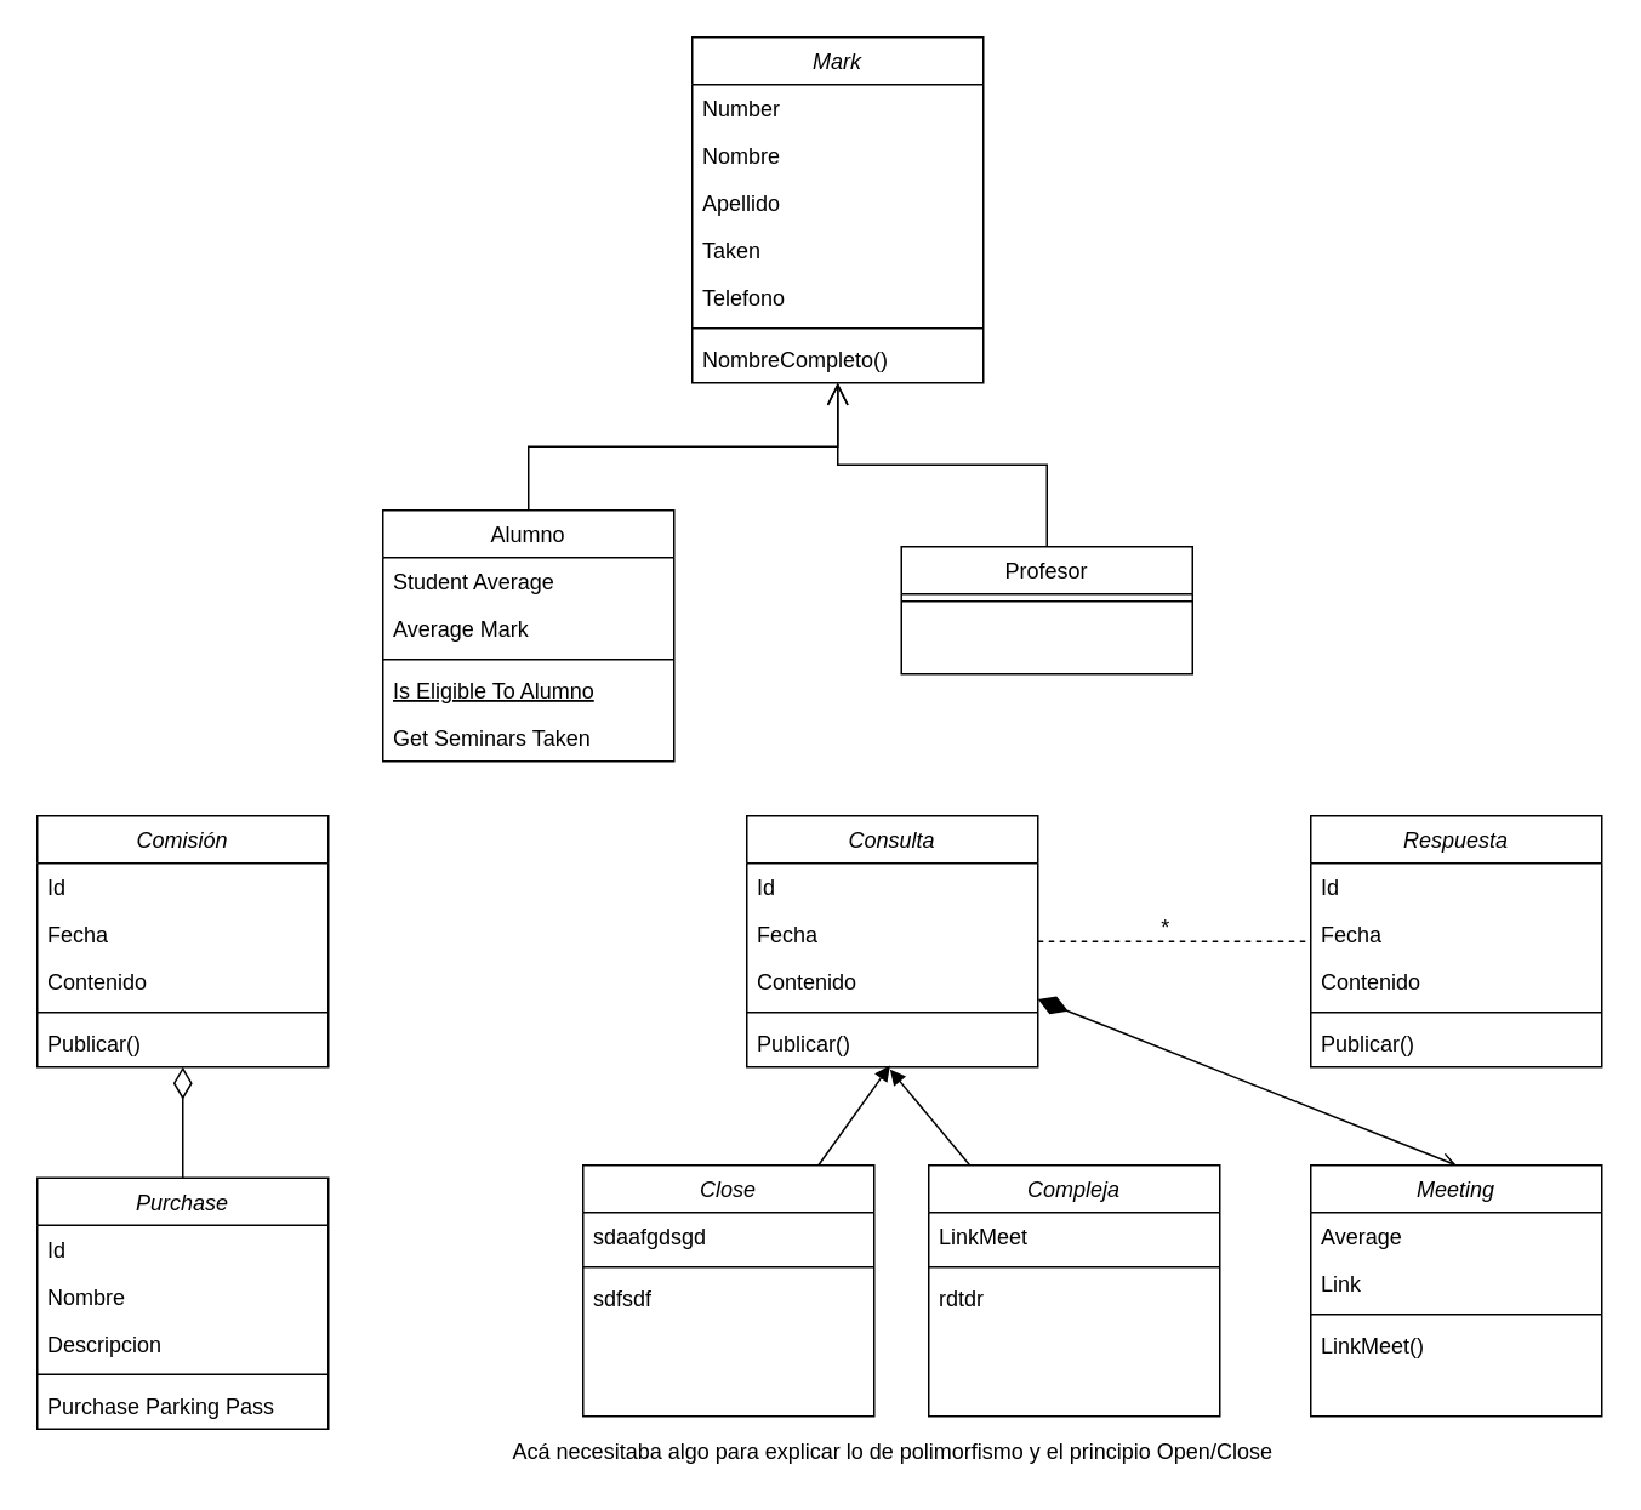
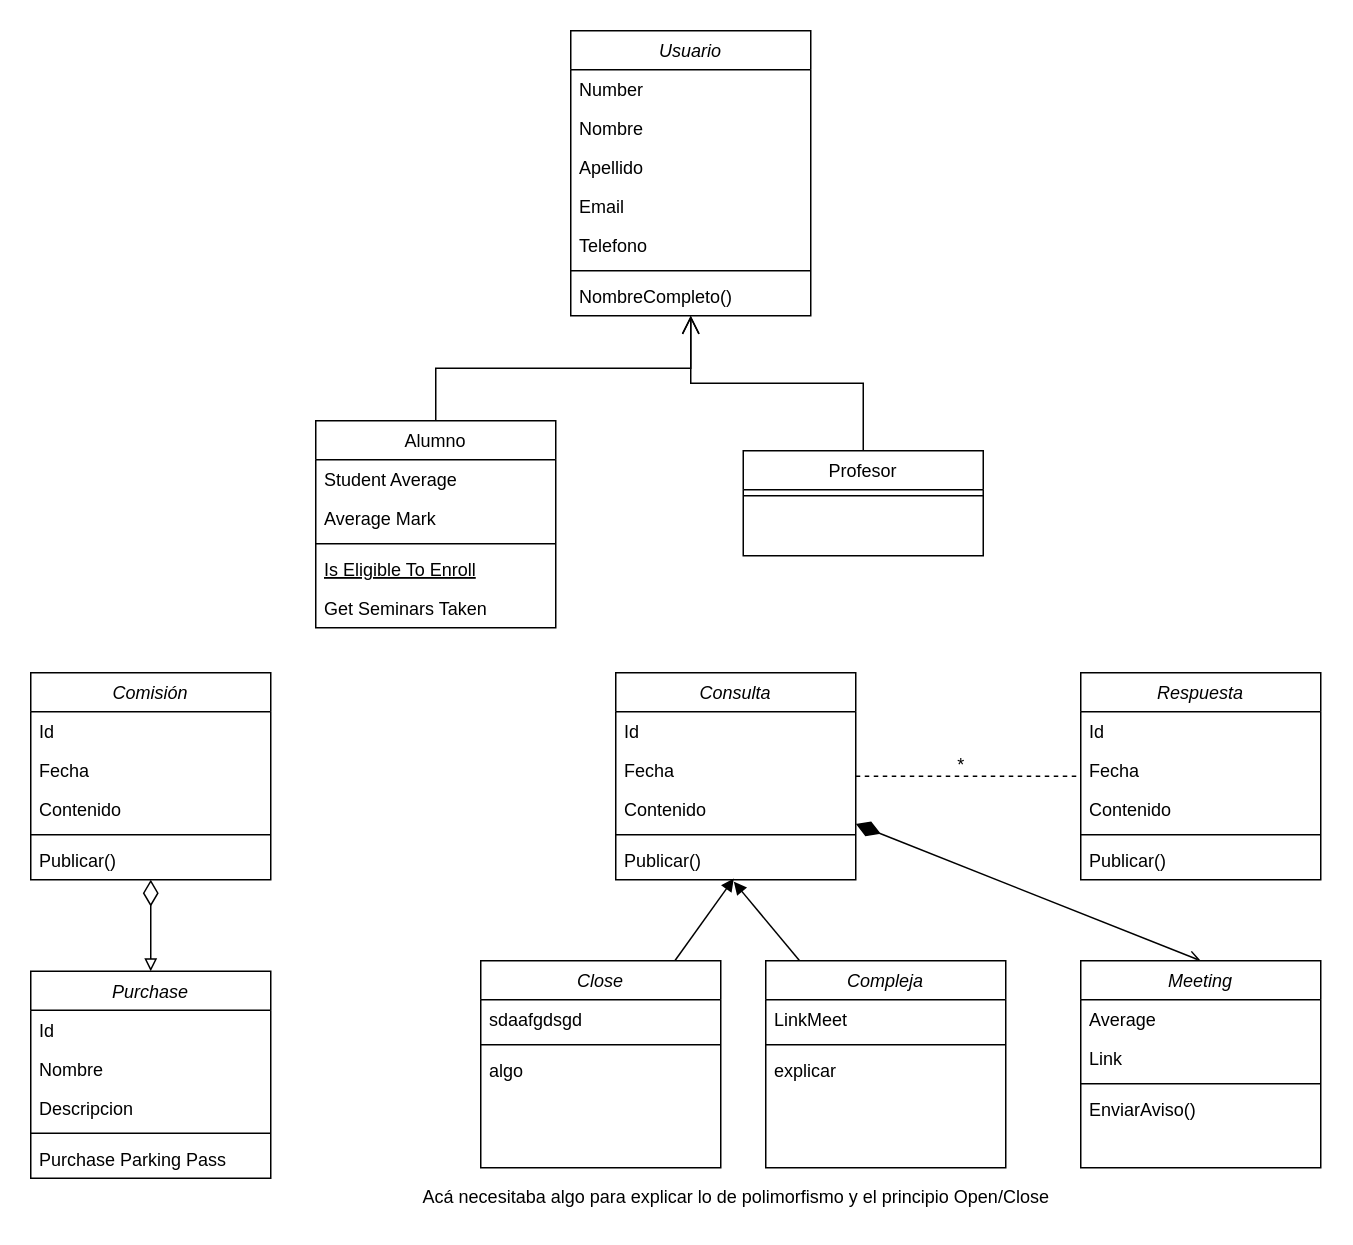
- <mxCell id="2" value="Mark" style="swimlane;fontStyle=2;align=center;verticalAlign=top;childLayout=stackLayout;horizontal=1;startSize=26;horizontalStack=0;resizeParent=1;resizeLast=0;collapsible=1;marginBottom=0;rounded=0;shadow=0;strokeWidth=1;" parent="1" vertex="1"><mxGeometry x="380" y="20" width="160" height="190" as="geometry"><mxRectangle x="230" y="140" width="160" height="26" as="alternateBounds" /></mxGeometry></mxCell>
+ <mxCell id="2" value="Usuario" style="swimlane;fontStyle=2;align=center;verticalAlign=top;childLayout=stackLayout;horizontal=1;startSize=26;horizontalStack=0;resizeParent=1;resizeLast=0;collapsible=1;marginBottom=0;rounded=0;shadow=0;strokeWidth=1;" parent="1" vertex="1"><mxGeometry x="380" y="20" width="160" height="190" as="geometry"><mxRectangle x="230" y="140" width="160" height="26" as="alternateBounds" /></mxGeometry></mxCell>
- <mxCell id="6" value="Taken" style="text;align=left;verticalAlign=top;spacingLeft=4;spacingRight=4;overflow=hidden;rotatable=0;points=[[0,0.5],[1,0.5]];portConstraint=eastwest;rounded=0;shadow=0;html=0;" vertex="1" parent="2"><mxGeometry y="104" width="160" height="26" as="geometry" /></mxCell>
+ <mxCell id="6" value="Email" style="text;align=left;verticalAlign=top;spacingLeft=4;spacingRight=4;overflow=hidden;rotatable=0;points=[[0,0.5],[1,0.5]];portConstraint=eastwest;rounded=0;shadow=0;html=0;" vertex="1" parent="2"><mxGeometry y="104" width="160" height="26" as="geometry" /></mxCell>
- <mxCell id="14" value="Is Eligible To Alumno" style="text;align=left;verticalAlign=top;spacingLeft=4;spacingRight=4;overflow=hidden;rotatable=0;points=[[0,0.5],[1,0.5]];portConstraint=eastwest;fontStyle=4" parent="10" vertex="1"><mxGeometry y="86" width="160" height="26" as="geometry" /></mxCell>
+ <mxCell id="14" value="Is Eligible To Enroll" style="text;align=left;verticalAlign=top;spacingLeft=4;spacingRight=4;overflow=hidden;rotatable=0;points=[[0,0.5],[1,0.5]];portConstraint=eastwest;fontStyle=4" parent="10" vertex="1"><mxGeometry y="86" width="160" height="26" as="geometry" /></mxCell>
- <mxCell id="41" style="edgeStyle=none;rounded=0;jumpStyle=line;orthogonalLoop=1;jettySize=auto;html=1;entryX=0.5;entryY=0;entryDx=0;entryDy=0;startArrow=diamondThin;startFill=0;endArrow=none;endFill=0;startSize=15;sourcePerimeterSpacing=0;strokeColor=default;strokeWidth=1;" edge="1" parent="1" source="42" target="20"><mxGeometry relative="1" as="geometry" /></mxCell>
+ <mxCell id="41" style="edgeStyle=none;rounded=0;jumpStyle=line;orthogonalLoop=1;jettySize=auto;html=1;entryX=0.5;entryY=0;entryDx=0;entryDy=0;startArrow=diamondThin;startFill=0;endArrow=block;endFill=0;startSize=15;sourcePerimeterSpacing=0;strokeColor=default;strokeWidth=1;" edge="1" parent="1" source="42" target="20"><mxGeometry relative="1" as="geometry" /></mxCell>
- <mxCell id="57" value="sdfsdf" style="text;align=left;verticalAlign=top;spacingLeft=4;spacingRight=4;overflow=hidden;rotatable=0;points=[[0,0.5],[1,0.5]];portConstraint=eastwest;" vertex="1" parent="54"><mxGeometry y="60" width="160" height="26" as="geometry" /></mxCell>
+ <mxCell id="57" value="algo" style="text;align=left;verticalAlign=top;spacingLeft=4;spacingRight=4;overflow=hidden;rotatable=0;points=[[0,0.5],[1,0.5]];portConstraint=eastwest;" vertex="1" parent="54"><mxGeometry y="60" width="160" height="26" as="geometry" /></mxCell>
- <mxCell id="62" value="rdtdr" style="text;align=left;verticalAlign=top;spacingLeft=4;spacingRight=4;overflow=hidden;rotatable=0;points=[[0,0.5],[1,0.5]];portConstraint=eastwest;" vertex="1" parent="59"><mxGeometry y="60" width="160" height="26" as="geometry" /></mxCell>
+ <mxCell id="62" value="explicar" style="text;align=left;verticalAlign=top;spacingLeft=4;spacingRight=4;overflow=hidden;rotatable=0;points=[[0,0.5],[1,0.5]];portConstraint=eastwest;" vertex="1" parent="59"><mxGeometry y="60" width="160" height="26" as="geometry" /></mxCell>
- <mxCell id="52" value="LinkMeet()" style="text;align=left;verticalAlign=top;spacingLeft=4;spacingRight=4;overflow=hidden;rotatable=0;points=[[0,0.5],[1,0.5]];portConstraint=eastwest;" vertex="1" parent="48"><mxGeometry y="86" width="160" height="26" as="geometry" /></mxCell>
+ <mxCell id="52" value="EnviarAviso()" style="text;align=left;verticalAlign=top;spacingLeft=4;spacingRight=4;overflow=hidden;rotatable=0;points=[[0,0.5],[1,0.5]];portConstraint=eastwest;" vertex="1" parent="48"><mxGeometry y="86" width="160" height="26" as="geometry" /></mxCell>
